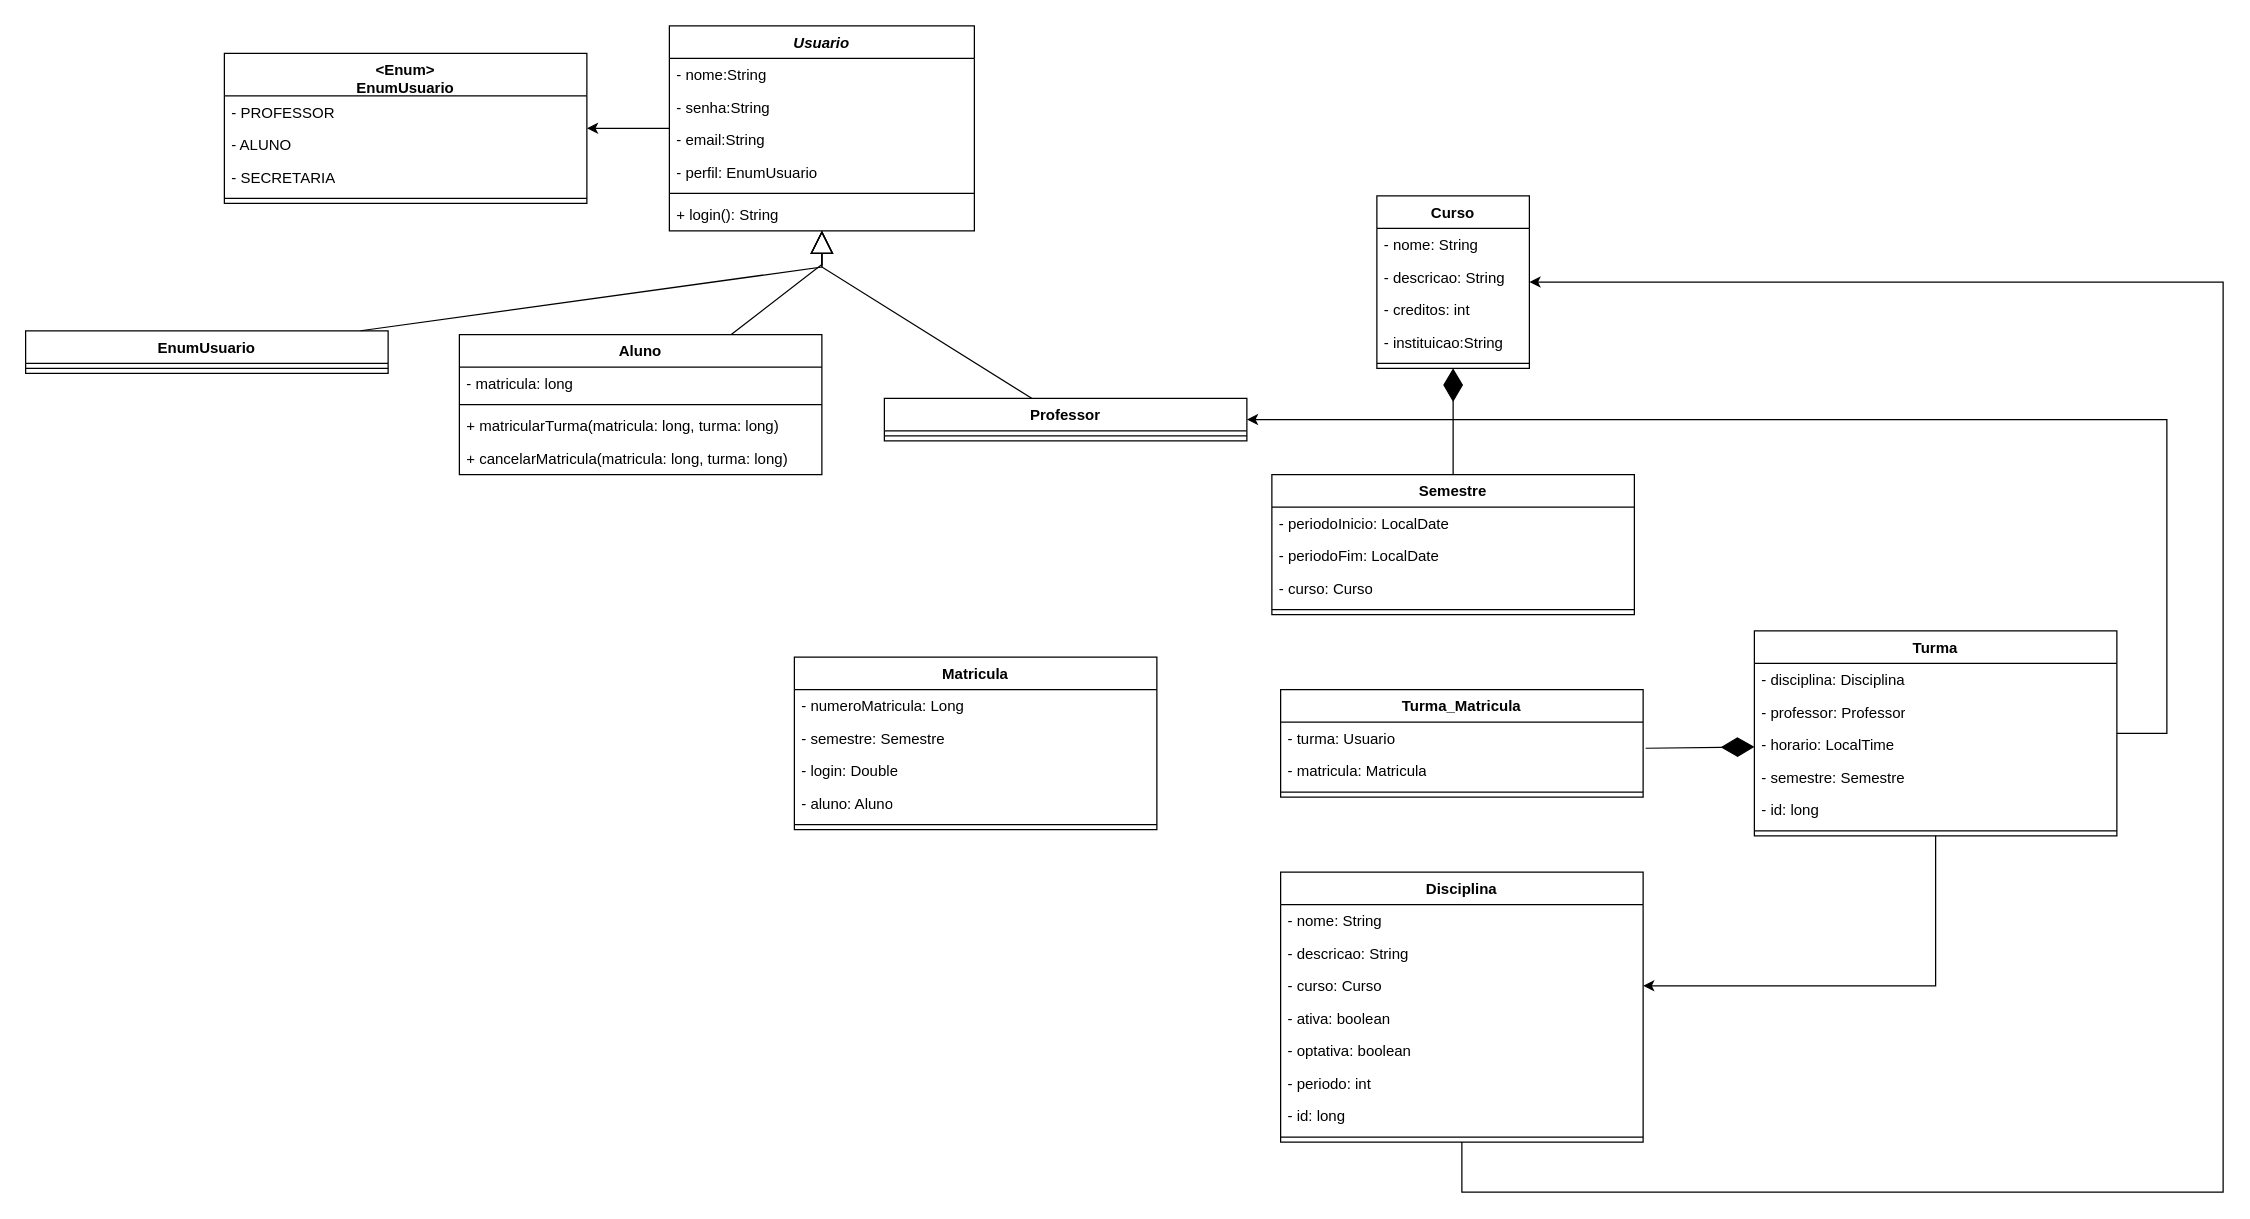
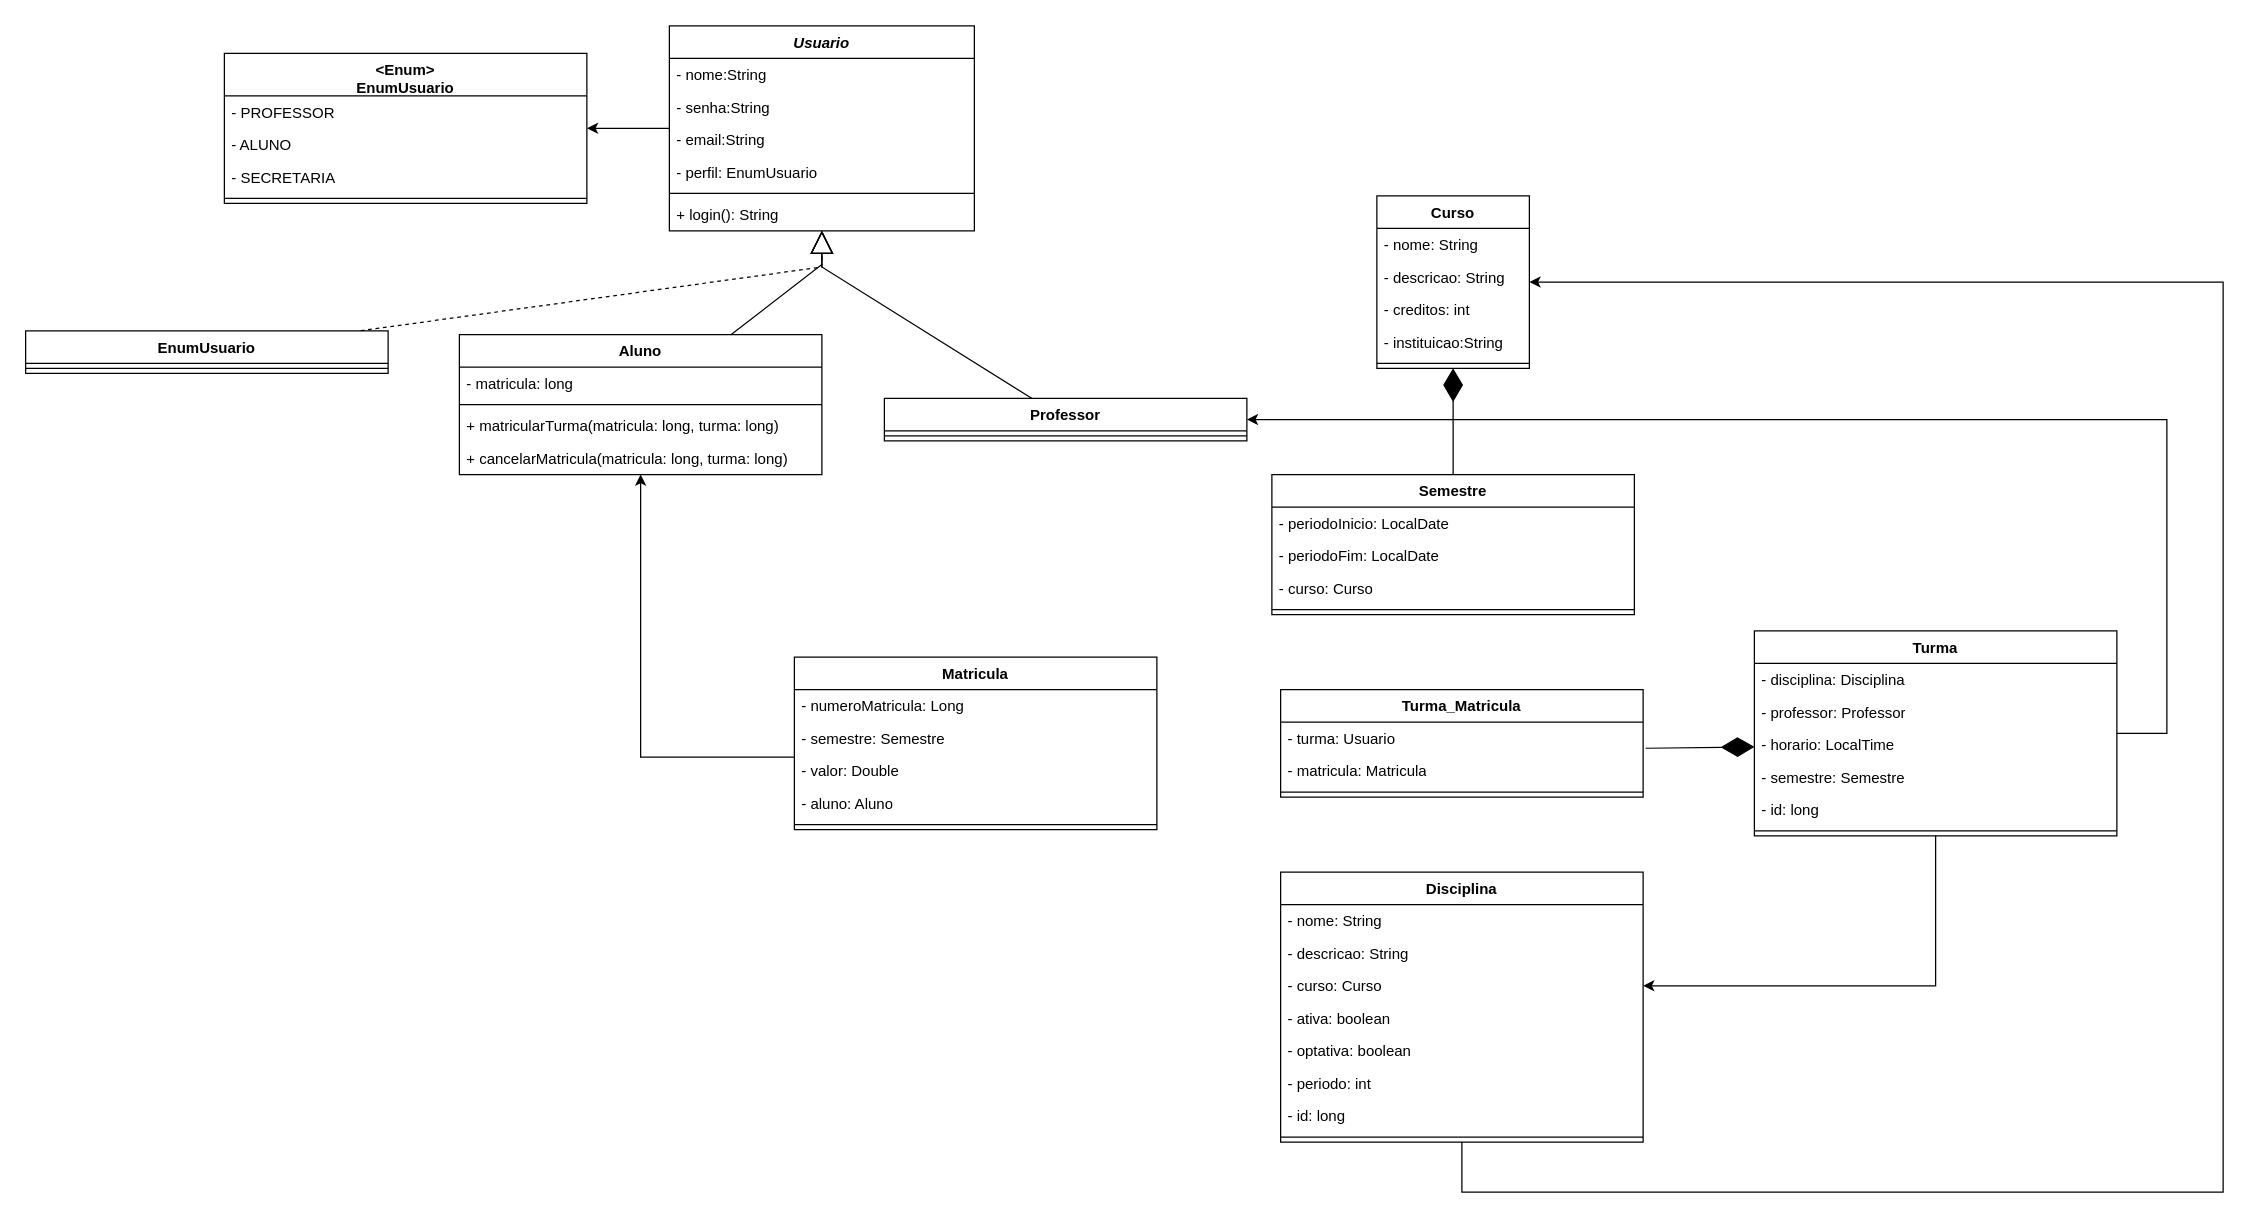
- <mxCell id="21" value="" style="endArrow=block;endSize=16;endFill=0;html=1;rounded=0;" parent="1" source="19" target="3" edge="1"><mxGeometry x="0.304" y="-98" width="160" relative="1" as="geometry"><mxPoint x="585" y="277" as="sourcePoint" /><mxPoint x="667" y="168" as="targetPoint" /><Array as="points"><mxPoint x="657" y="213" /></Array><mxPoint x="-29" y="70" as="offset" /></mxGeometry></mxCell>
+ <mxCell id="21" value="" style="endArrow=block;endSize=16;endFill=0;html=1;rounded=0;dashed=1;" parent="1" source="19" target="3" edge="1"><mxGeometry x="0.304" y="-98" width="160" relative="1" as="geometry"><mxPoint x="585" y="277" as="sourcePoint" /><mxPoint x="667" y="168" as="targetPoint" /><Array as="points"><mxPoint x="657" y="213" /></Array><mxPoint x="-29" y="70" as="offset" /></mxGeometry></mxCell>
+ <mxCell id="41" style="edgeStyle=orthogonalEdgeStyle;rounded=0;orthogonalLoop=1;jettySize=auto;html=1;" edge="1" parent="1" source="42" target="11"><mxGeometry relative="1" as="geometry"><Array as="points"><mxPoint x="512" y="605" /></Array></mxGeometry></mxCell>
- <mxCell id="45" value="- login: Double" style="text;strokeColor=none;fillColor=none;align=left;verticalAlign=top;spacingLeft=4;spacingRight=4;overflow=hidden;rotatable=0;points=[[0,0.5],[1,0.5]];portConstraint=eastwest;whiteSpace=wrap;html=1;" vertex="1" parent="42"><mxGeometry y="78" width="290" height="26" as="geometry" /></mxCell>
+ <mxCell id="45" value="- valor: Double" style="text;strokeColor=none;fillColor=none;align=left;verticalAlign=top;spacingLeft=4;spacingRight=4;overflow=hidden;rotatable=0;points=[[0,0.5],[1,0.5]];portConstraint=eastwest;whiteSpace=wrap;html=1;" vertex="1" parent="42"><mxGeometry y="78" width="290" height="26" as="geometry" /></mxCell>
